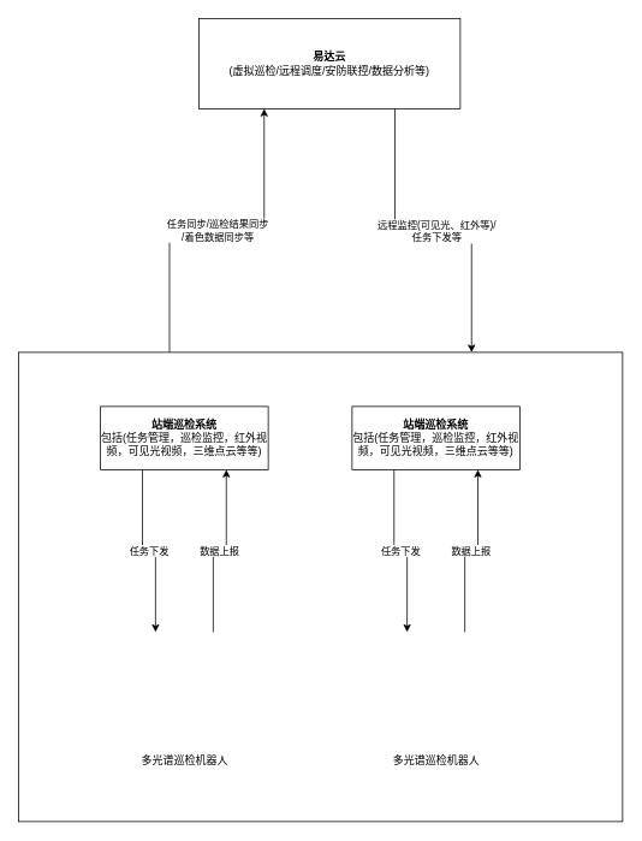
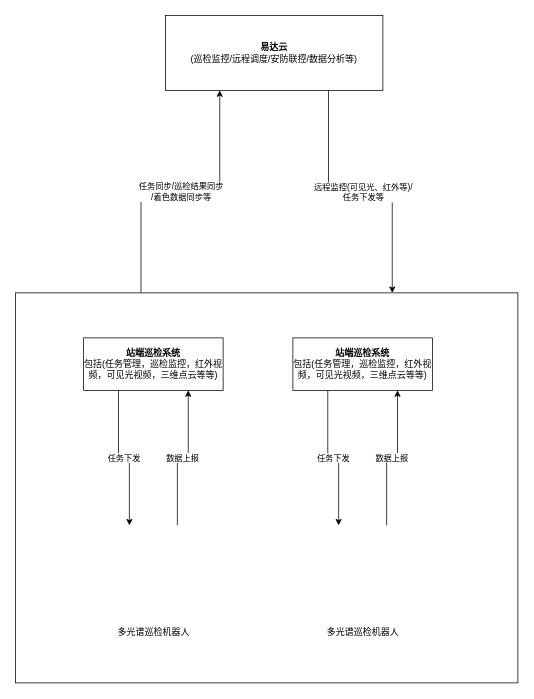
- <mxCell id="14" value="&lt;b&gt;易达云&lt;/b&gt;&lt;br&gt;(虚拟巡检/远程调度/安防联控/数据分析等)" style="rounded=0;whiteSpace=wrap;html=1;" vertex="1" parent="1"><mxGeometry x="220" y="20" width="290" height="100" as="geometry" /></mxCell>
+ <mxCell id="14" value="&lt;b&gt;易达云&lt;/b&gt;&lt;br&gt;(巡检监控/远程调度/安防联控/数据分析等)" style="rounded=0;whiteSpace=wrap;html=1;" vertex="1" parent="1"><mxGeometry x="220" y="20" width="290" height="100" as="geometry" /></mxCell>
